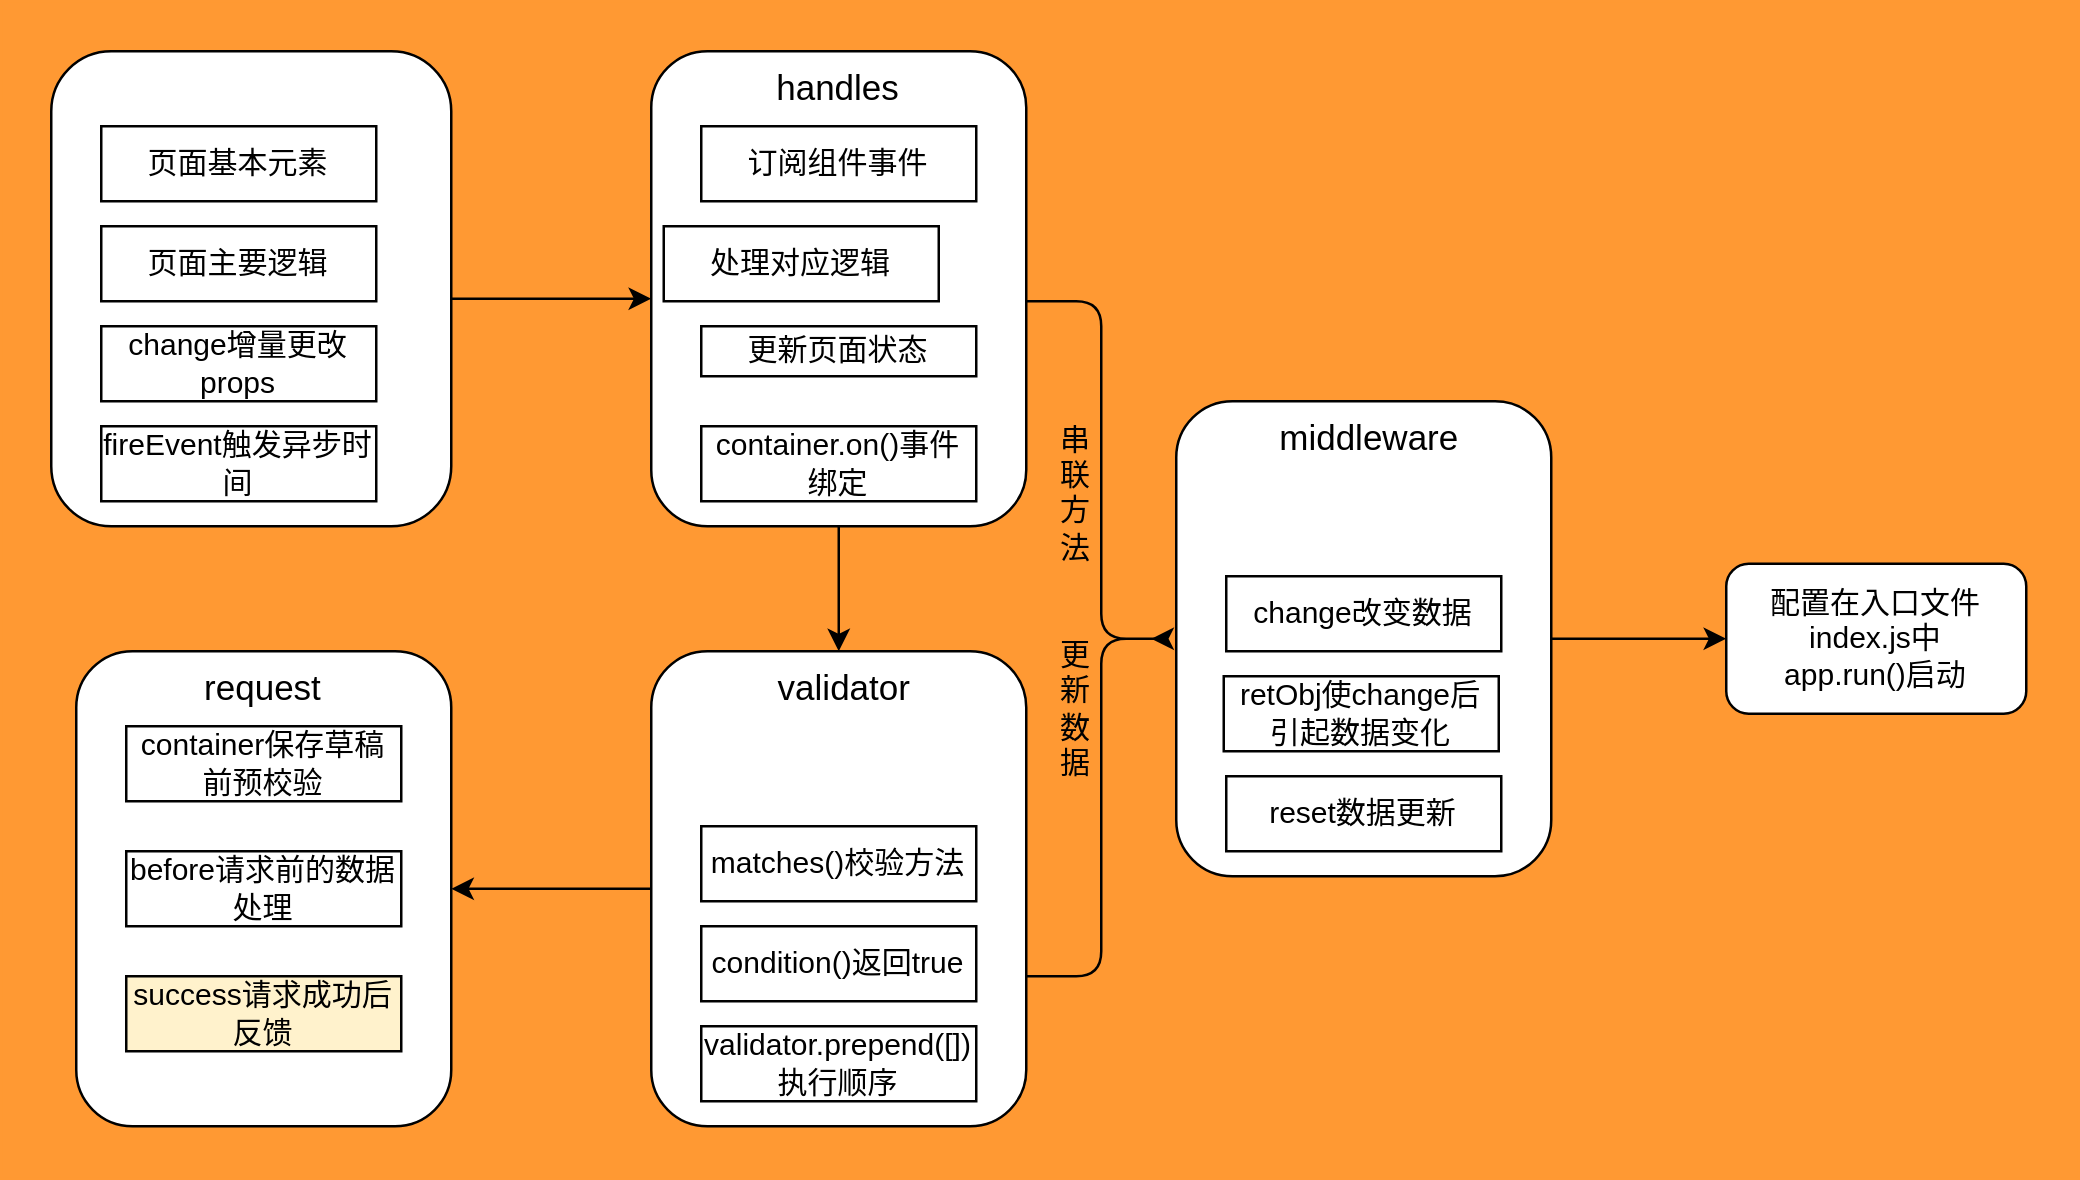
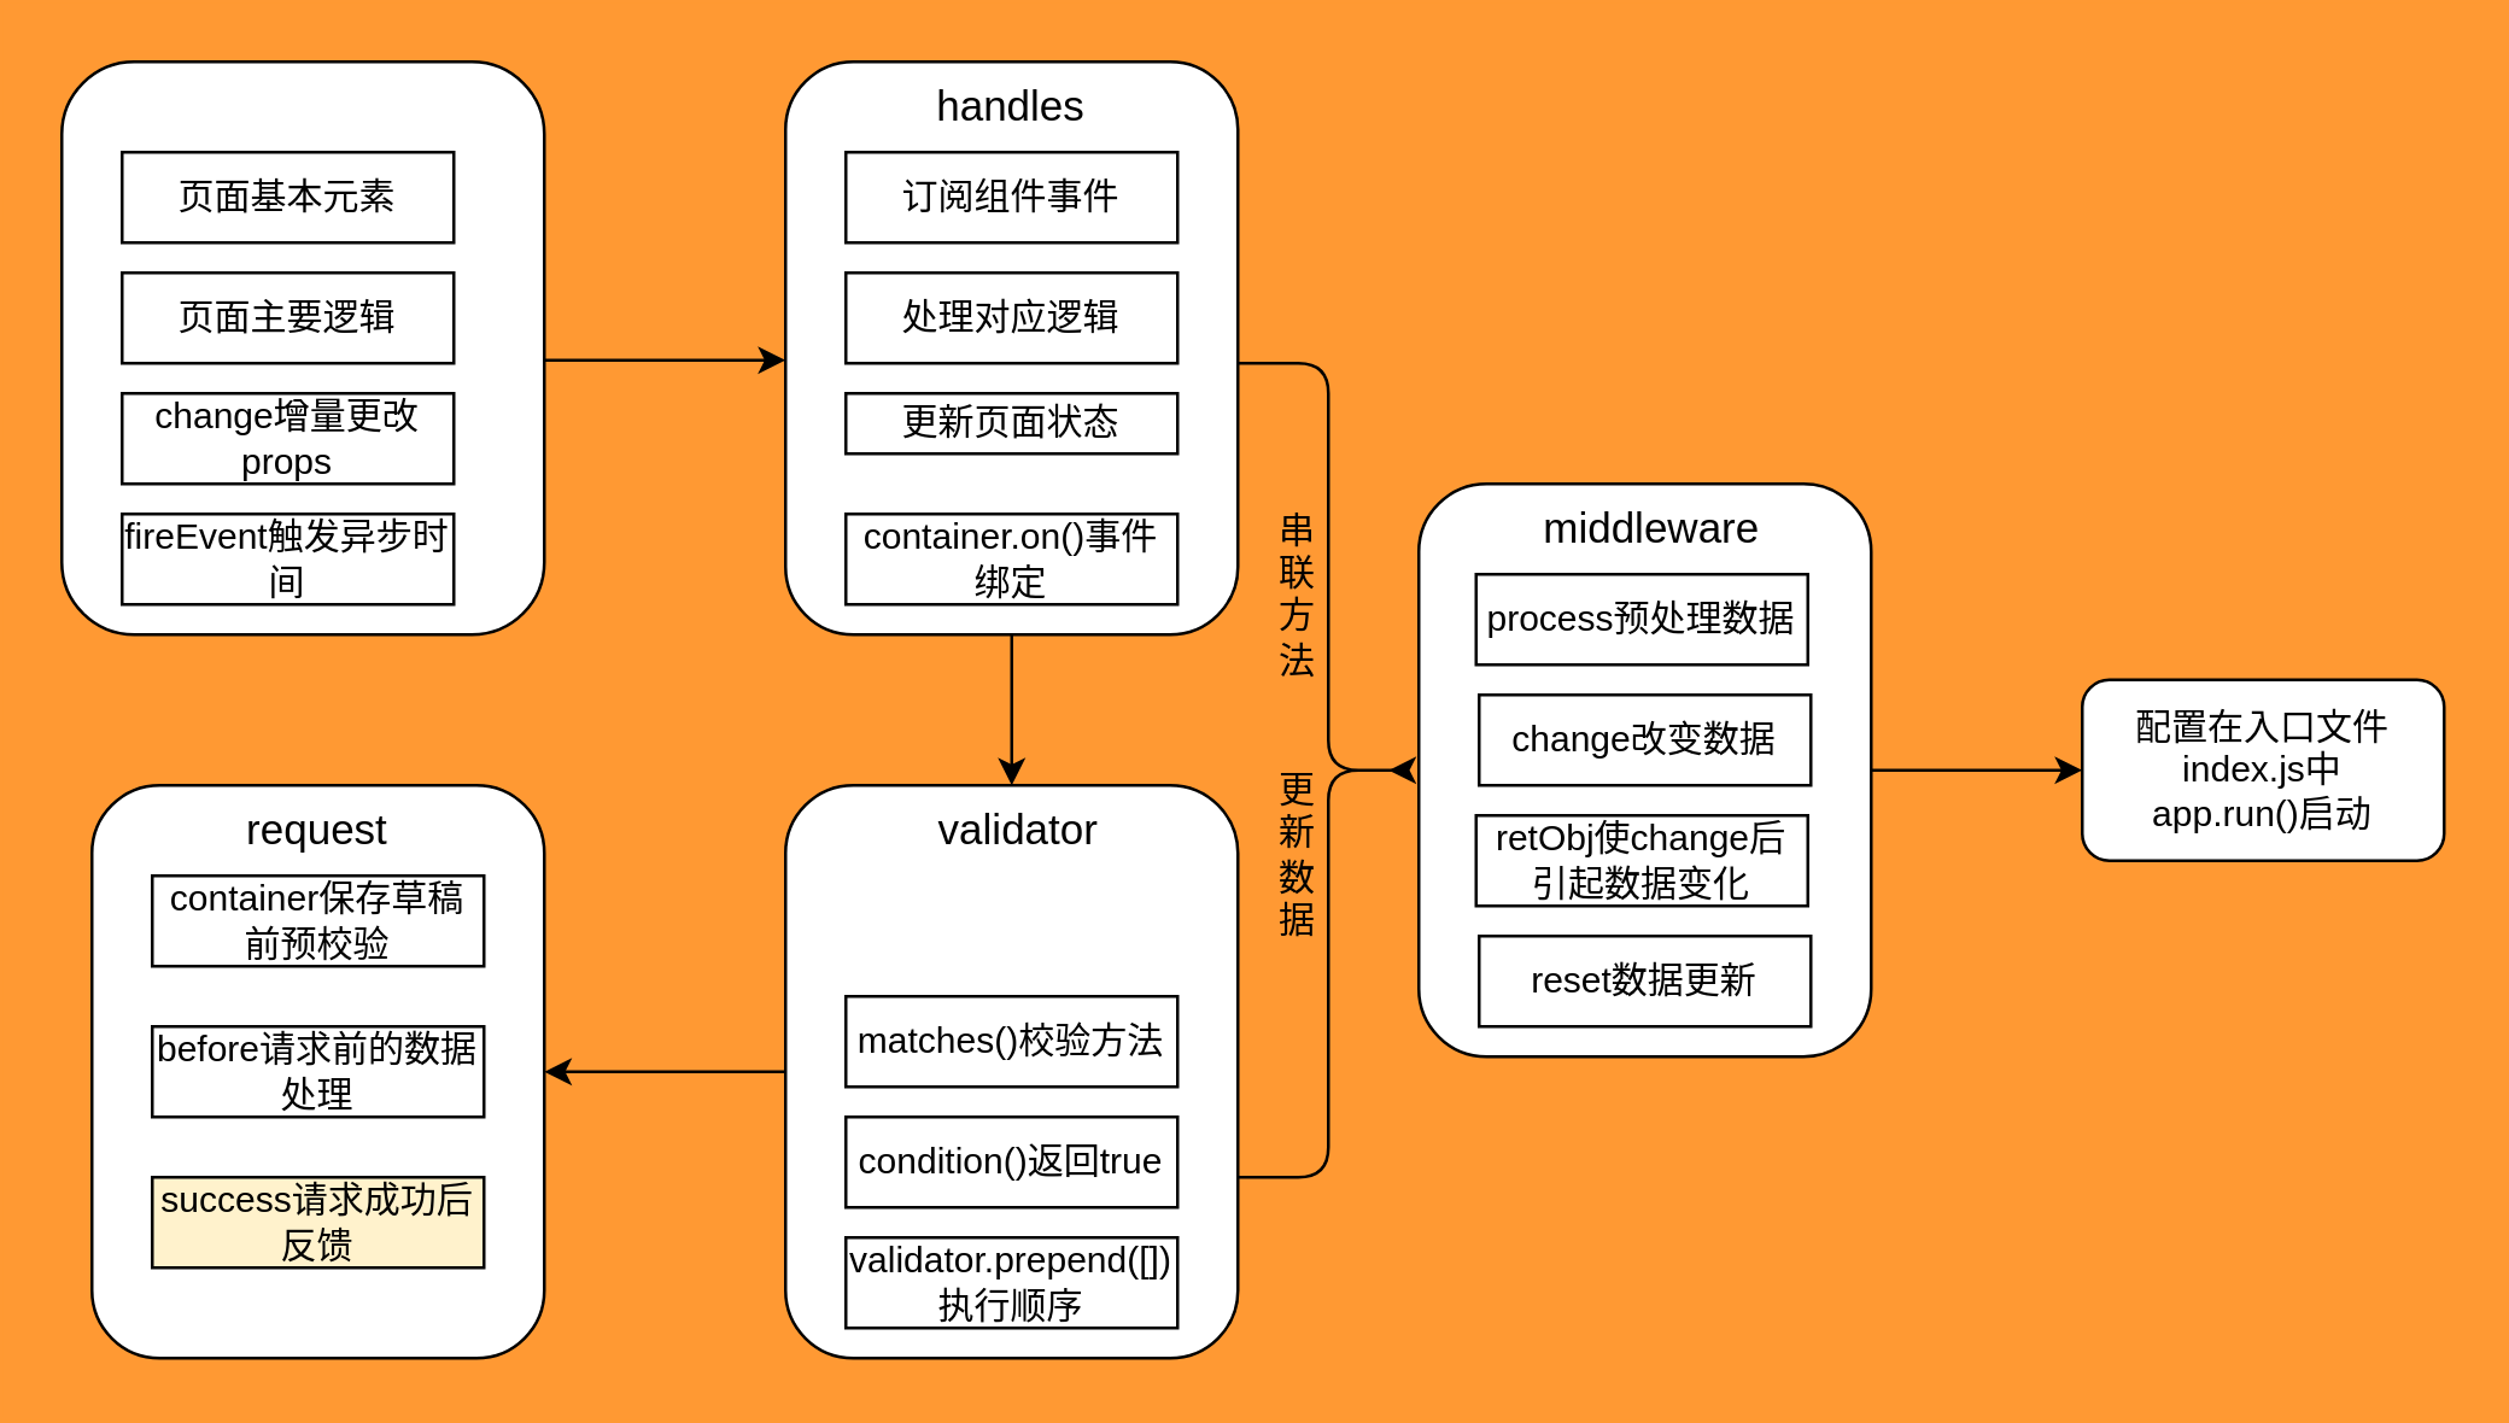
- <mxCell id="12" value="处理对应逻辑" style="rounded=0;whiteSpace=wrap;html=1;" vertex="1" parent="1"><mxGeometry x="265" y="90" width="110" height="30" as="geometry" /></mxCell>
+ <mxCell id="12" value="处理对应逻辑" style="rounded=0;whiteSpace=wrap;html=1;" vertex="1" parent="1"><mxGeometry x="280" y="90" width="110" height="30" as="geometry" /></mxCell>
+ <mxCell id="31" value="process预处理数据" style="rounded=0;whiteSpace=wrap;html=1;" vertex="1" parent="1"><mxGeometry x="489" y="190" width="110" height="30" as="geometry" /></mxCell>
